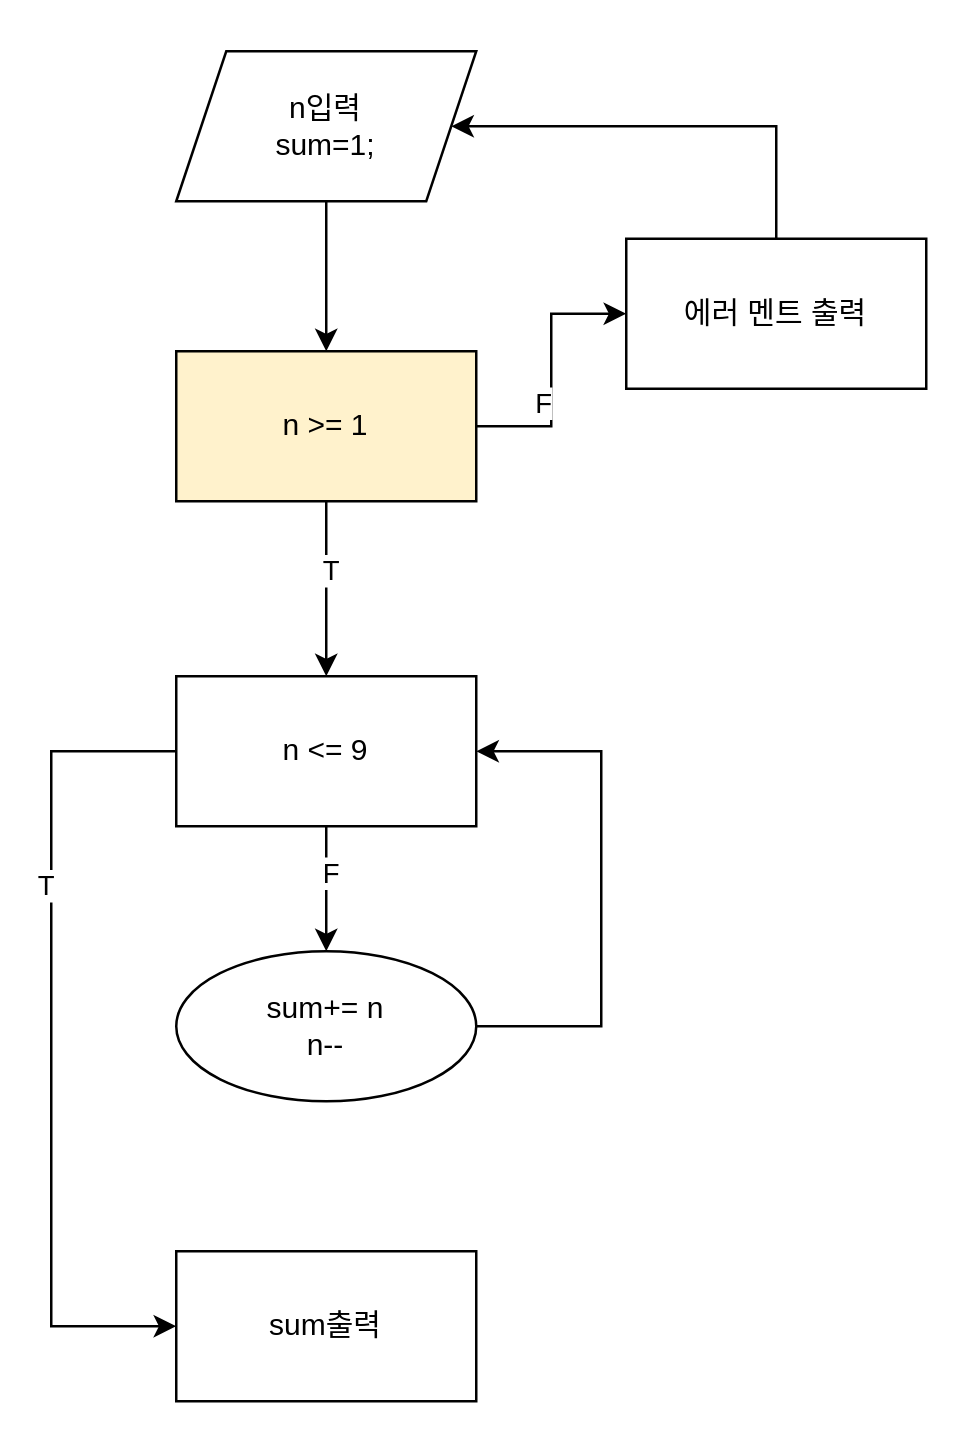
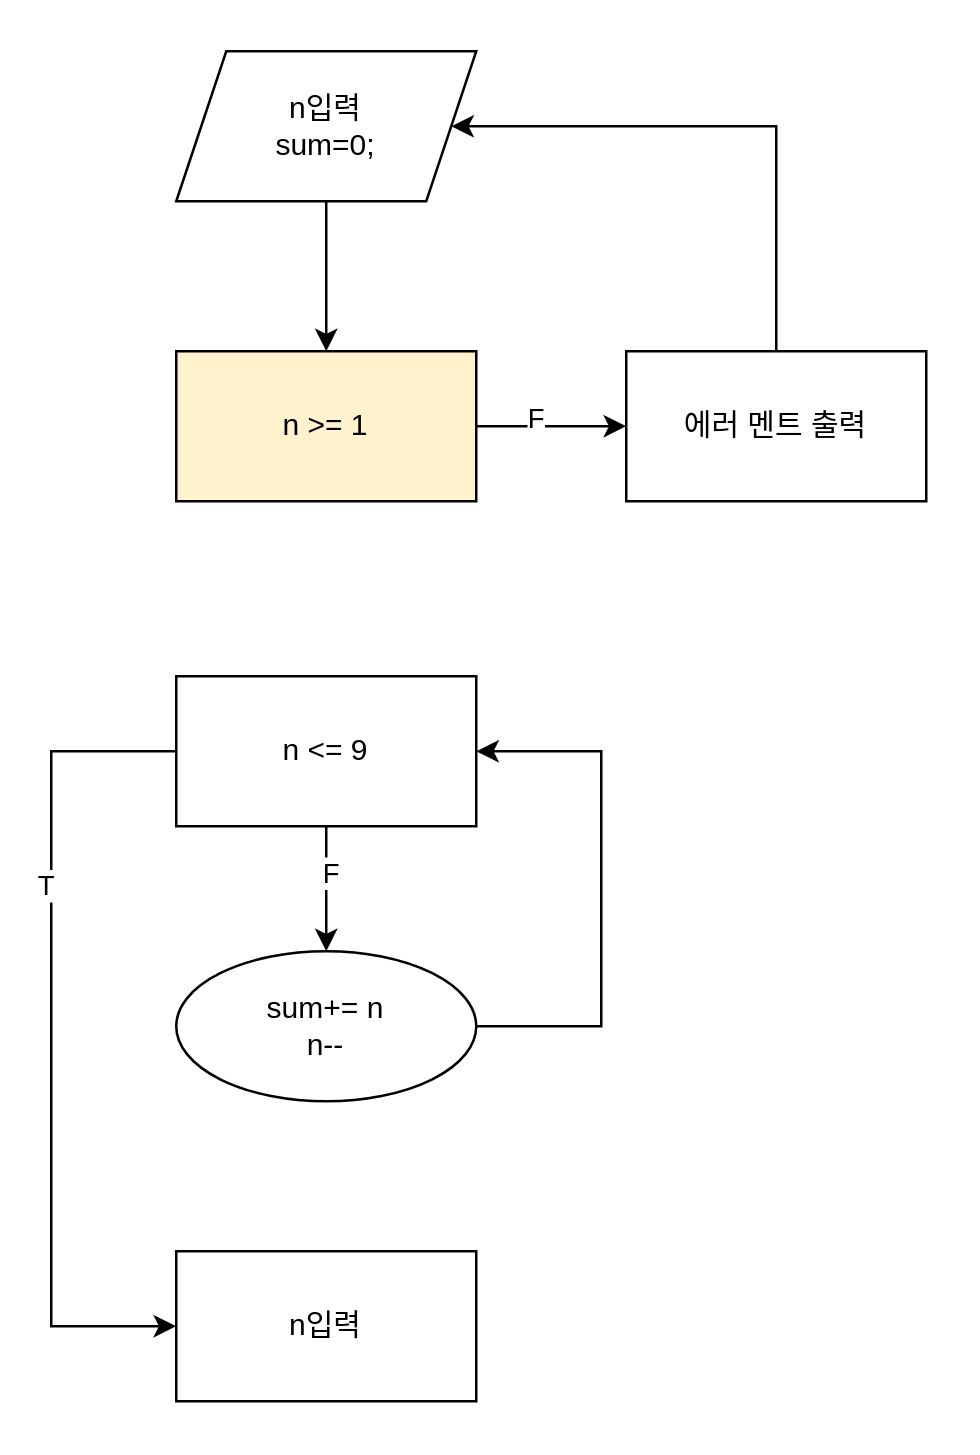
- <mxCell id="3" value="n입력&lt;div&gt;sum=1;&lt;/div&gt;" style="shape=parallelogram;perimeter=parallelogramPerimeter;whiteSpace=wrap;html=1;fixedSize=1;" vertex="1" parent="1"><mxGeometry x="70" y="20" width="120" height="60" as="geometry" /></mxCell>
+ <mxCell id="3" value="n입력&lt;div&gt;sum=0;&lt;/div&gt;" style="shape=parallelogram;perimeter=parallelogramPerimeter;whiteSpace=wrap;html=1;fixedSize=1;" vertex="1" parent="1"><mxGeometry x="70" y="20" width="120" height="60" as="geometry" /></mxCell>
- <mxCell id="10" value="에러 멘트 출력" style="rounded=0;whiteSpace=wrap;html=1;" vertex="1" parent="1"><mxGeometry x="250" y="95" width="120" height="60" as="geometry" /></mxCell>
+ <mxCell id="10" value="에러 멘트 출력" style="rounded=0;whiteSpace=wrap;html=1;" vertex="1" parent="1"><mxGeometry x="250" y="140" width="120" height="60" as="geometry" /></mxCell>
- <mxCell id="6" style="edgeStyle=orthogonalEdgeStyle;rounded=0;orthogonalLoop=1;jettySize=auto;html=1;exitX=0.5;exitY=1;exitDx=0;exitDy=0;entryX=0.5;entryY=0;entryDx=0;entryDy=0;" edge="1" parent="1" source="8" target="15"><mxGeometry relative="1" as="geometry" /></mxCell>
- <mxCell id="7" value="T" style="edgeLabel;html=1;align=center;verticalAlign=middle;resizable=0;points=[];" vertex="1" connectable="0" parent="6"><mxGeometry x="-0.229" y="1" relative="1" as="geometry"><mxPoint as="offset" /></mxGeometry></mxCell>
- <mxCell id="18" value="sum출력" style="rounded=0;whiteSpace=wrap;html=1;" vertex="1" parent="1"><mxGeometry x="70" y="500" width="120" height="60" as="geometry" /></mxCell>
+ <mxCell id="18" value="n입력" style="rounded=0;whiteSpace=wrap;html=1;" vertex="1" parent="1"><mxGeometry x="70" y="500" width="120" height="60" as="geometry" /></mxCell>
